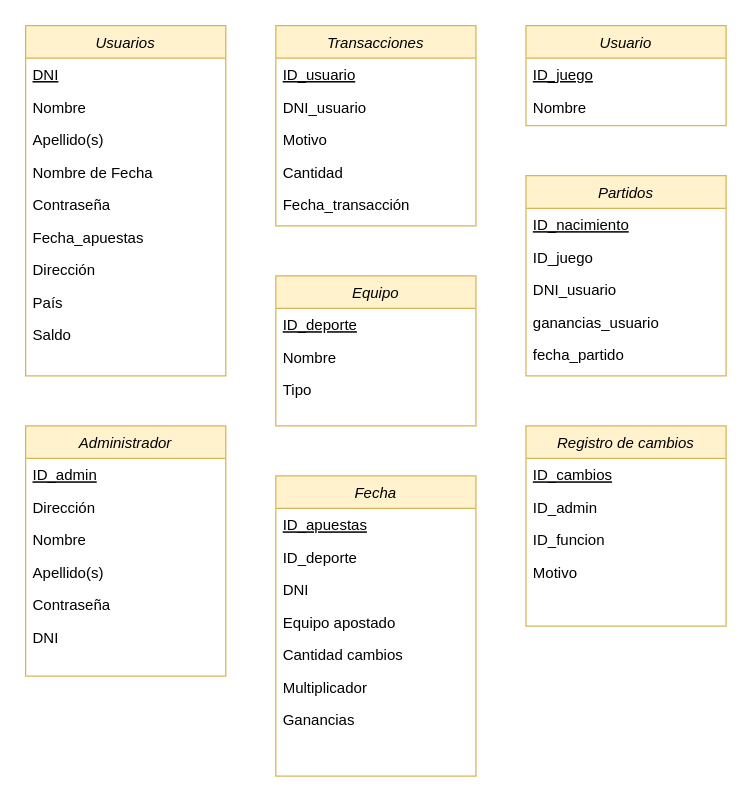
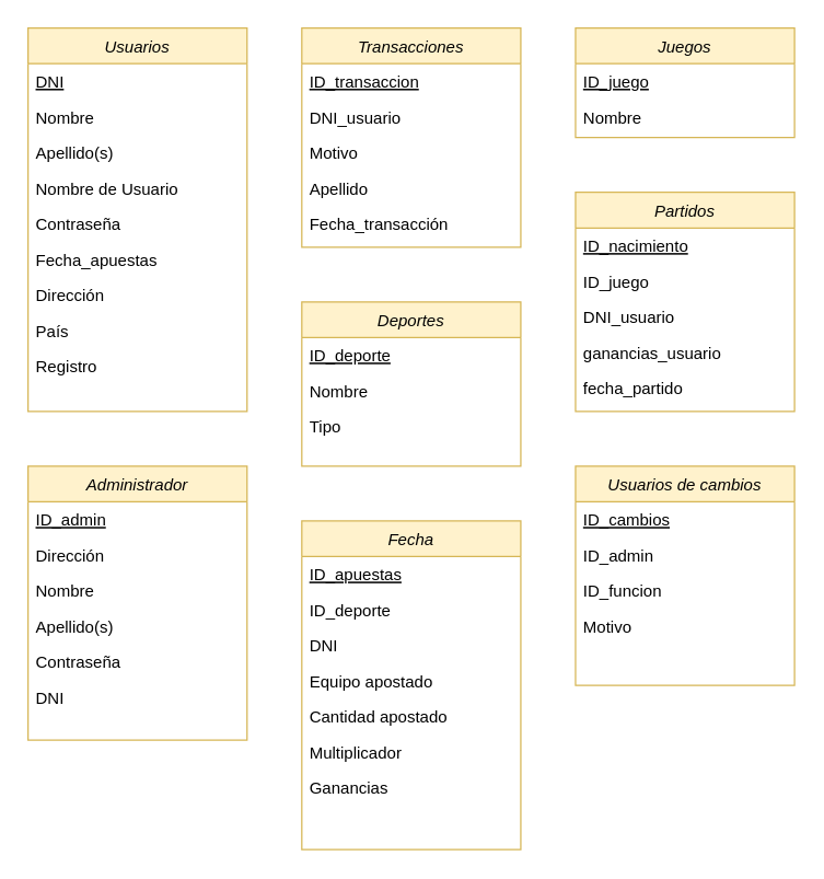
- <mxCell id="18" value="Usuario" style="swimlane;fontStyle=2;align=center;verticalAlign=top;childLayout=stackLayout;horizontal=1;startSize=26;horizontalStack=0;resizeParent=1;resizeLast=0;collapsible=1;marginBottom=0;rounded=0;shadow=0;strokeWidth=1;fillColor=#fff2cc;strokeColor=#d6b656;" vertex="1" parent="1"><mxGeometry x="420" y="20" width="160" height="80" as="geometry"><mxRectangle x="220" y="120" width="160" height="26" as="alternateBounds" /></mxGeometry></mxCell>
+ <mxCell id="18" value="Juegos" style="swimlane;fontStyle=2;align=center;verticalAlign=top;childLayout=stackLayout;horizontal=1;startSize=26;horizontalStack=0;resizeParent=1;resizeLast=0;collapsible=1;marginBottom=0;rounded=0;shadow=0;strokeWidth=1;fillColor=#fff2cc;strokeColor=#d6b656;" vertex="1" parent="1"><mxGeometry x="420" y="20" width="160" height="80" as="geometry"><mxRectangle x="220" y="120" width="160" height="26" as="alternateBounds" /></mxGeometry></mxCell>
- <mxCell id="13" value="ID_usuario" style="text;align=left;verticalAlign=top;spacingLeft=4;spacingRight=4;overflow=hidden;rotatable=0;points=[[0,0.5],[1,0.5]];portConstraint=eastwest;fontStyle=4" vertex="1" parent="12"><mxGeometry y="26" width="160" height="26" as="geometry" /></mxCell>
+ <mxCell id="13" value="ID_transaccion" style="text;align=left;verticalAlign=top;spacingLeft=4;spacingRight=4;overflow=hidden;rotatable=0;points=[[0,0.5],[1,0.5]];portConstraint=eastwest;fontStyle=4" vertex="1" parent="12"><mxGeometry y="26" width="160" height="26" as="geometry" /></mxCell>
- <mxCell id="6" value="Nombre de Fecha" style="text;align=left;verticalAlign=top;spacingLeft=4;spacingRight=4;overflow=hidden;rotatable=0;points=[[0,0.5],[1,0.5]];portConstraint=eastwest;rounded=0;shadow=0;html=0;" vertex="1" parent="2"><mxGeometry y="104" width="160" height="26" as="geometry" /></mxCell>
+ <mxCell id="6" value="Nombre de Usuario" style="text;align=left;verticalAlign=top;spacingLeft=4;spacingRight=4;overflow=hidden;rotatable=0;points=[[0,0.5],[1,0.5]];portConstraint=eastwest;rounded=0;shadow=0;html=0;" vertex="1" parent="2"><mxGeometry y="104" width="160" height="26" as="geometry" /></mxCell>
- <mxCell id="16" value="Cantidad" style="text;align=left;verticalAlign=top;spacingLeft=4;spacingRight=4;overflow=hidden;rotatable=0;points=[[0,0.5],[1,0.5]];portConstraint=eastwest;rounded=0;shadow=0;html=0;" vertex="1" parent="12"><mxGeometry y="104" width="160" height="26" as="geometry" /></mxCell>
+ <mxCell id="16" value="Apellido" style="text;align=left;verticalAlign=top;spacingLeft=4;spacingRight=4;overflow=hidden;rotatable=0;points=[[0,0.5],[1,0.5]];portConstraint=eastwest;rounded=0;shadow=0;html=0;" vertex="1" parent="12"><mxGeometry y="104" width="160" height="26" as="geometry" /></mxCell>
- <mxCell id="27" value="Equipo" style="swimlane;fontStyle=2;align=center;verticalAlign=top;childLayout=stackLayout;horizontal=1;startSize=26;horizontalStack=0;resizeParent=1;resizeLast=0;collapsible=1;marginBottom=0;rounded=0;shadow=0;strokeWidth=1;fillColor=#fff2cc;strokeColor=#d6b656;" vertex="1" parent="1"><mxGeometry x="220" y="220" width="160" height="120" as="geometry"><mxRectangle x="220" y="120" width="160" height="26" as="alternateBounds" /></mxGeometry></mxCell>
+ <mxCell id="27" value="Deportes" style="swimlane;fontStyle=2;align=center;verticalAlign=top;childLayout=stackLayout;horizontal=1;startSize=26;horizontalStack=0;resizeParent=1;resizeLast=0;collapsible=1;marginBottom=0;rounded=0;shadow=0;strokeWidth=1;fillColor=#fff2cc;strokeColor=#d6b656;" vertex="1" parent="1"><mxGeometry x="220" y="220" width="160" height="120" as="geometry"><mxRectangle x="220" y="120" width="160" height="26" as="alternateBounds" /></mxGeometry></mxCell>
- <mxCell id="11" value="Saldo" style="text;align=left;verticalAlign=top;spacingLeft=4;spacingRight=4;overflow=hidden;rotatable=0;points=[[0,0.5],[1,0.5]];portConstraint=eastwest;rounded=0;shadow=0;html=0;" vertex="1" parent="2"><mxGeometry y="234" width="160" height="26" as="geometry" /></mxCell>
+ <mxCell id="11" value="Registro" style="text;align=left;verticalAlign=top;spacingLeft=4;spacingRight=4;overflow=hidden;rotatable=0;points=[[0,0.5],[1,0.5]];portConstraint=eastwest;rounded=0;shadow=0;html=0;" vertex="1" parent="2"><mxGeometry y="234" width="160" height="26" as="geometry" /></mxCell>
- <mxCell id="46" value="Registro de cambios" style="swimlane;fontStyle=2;align=center;verticalAlign=top;childLayout=stackLayout;horizontal=1;startSize=26;horizontalStack=0;resizeParent=1;resizeLast=0;collapsible=1;marginBottom=0;rounded=0;shadow=0;strokeWidth=1;fillColor=#fff2cc;strokeColor=#d6b656;" vertex="1" parent="1"><mxGeometry x="420" y="340" width="160" height="160" as="geometry"><mxRectangle x="220" y="120" width="160" height="26" as="alternateBounds" /></mxGeometry></mxCell>
+ <mxCell id="46" value="Usuarios de cambios" style="swimlane;fontStyle=2;align=center;verticalAlign=top;childLayout=stackLayout;horizontal=1;startSize=26;horizontalStack=0;resizeParent=1;resizeLast=0;collapsible=1;marginBottom=0;rounded=0;shadow=0;strokeWidth=1;fillColor=#fff2cc;strokeColor=#d6b656;" vertex="1" parent="1"><mxGeometry x="420" y="340" width="160" height="160" as="geometry"><mxRectangle x="220" y="120" width="160" height="26" as="alternateBounds" /></mxGeometry></mxCell>
- <mxCell id="36" value="Cantidad cambios" style="text;align=left;verticalAlign=top;spacingLeft=4;spacingRight=4;overflow=hidden;rotatable=0;points=[[0,0.5],[1,0.5]];portConstraint=eastwest;rounded=0;shadow=0;html=0;" vertex="1" parent="31"><mxGeometry y="130" width="160" height="26" as="geometry" /></mxCell>
+ <mxCell id="36" value="Cantidad apostado" style="text;align=left;verticalAlign=top;spacingLeft=4;spacingRight=4;overflow=hidden;rotatable=0;points=[[0,0.5],[1,0.5]];portConstraint=eastwest;rounded=0;shadow=0;html=0;" vertex="1" parent="31"><mxGeometry y="130" width="160" height="26" as="geometry" /></mxCell>
